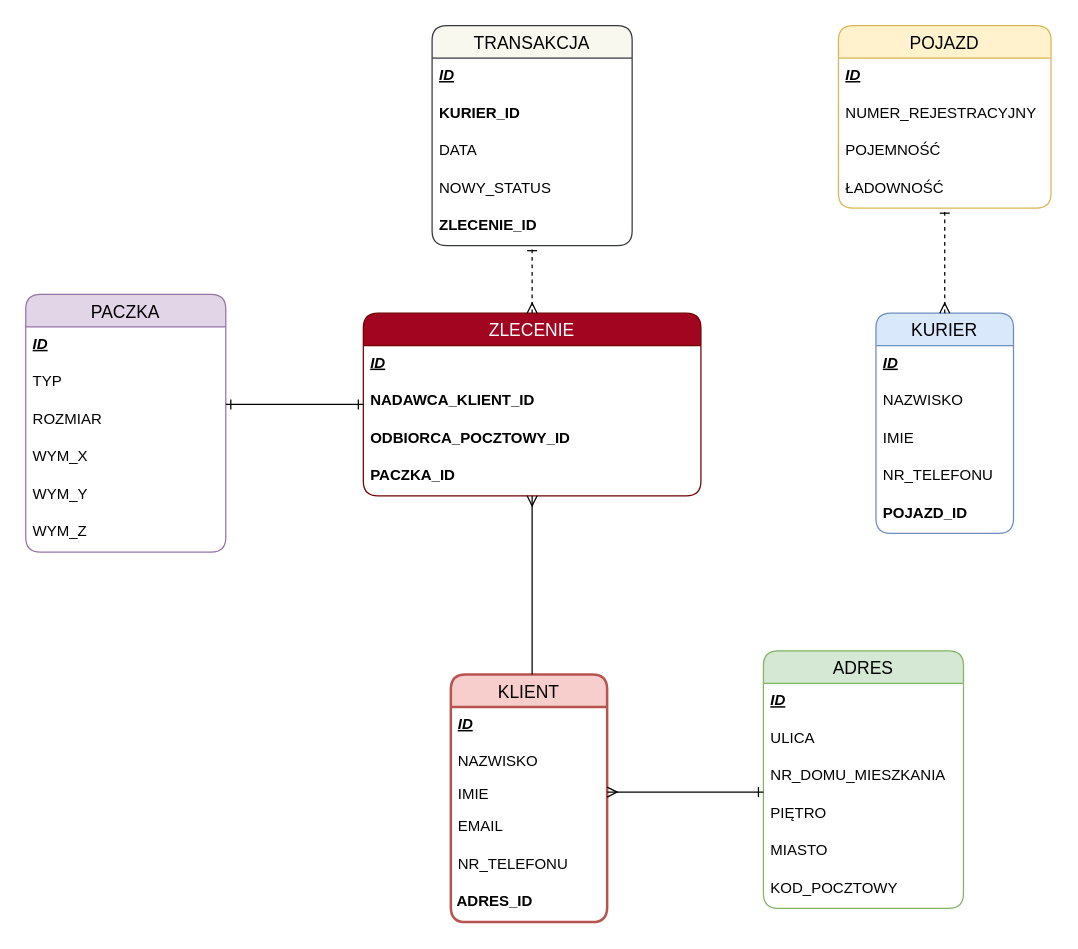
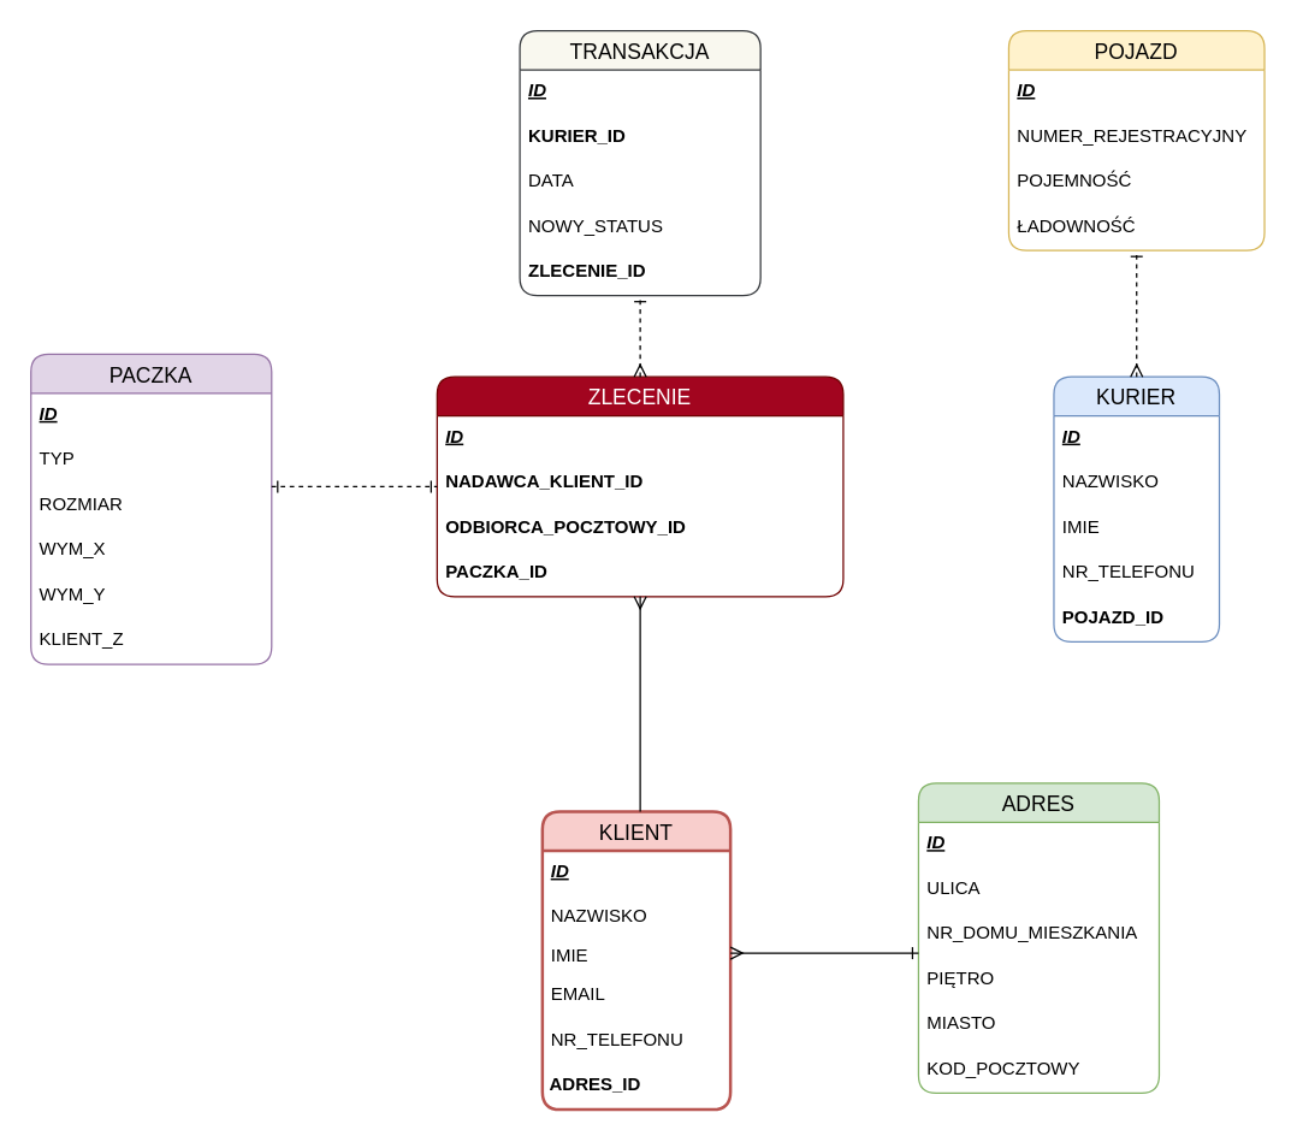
- <mxCell id="42" value="" style="fontSize=12;html=1;endArrow=ERone;edgeStyle=elbowEdgeStyle;elbow=vertical;endFill=0;startArrow=ERone;startFill=0;" parent="1" source="9" target="34" edge="1"><mxGeometry width="100" height="100" relative="1" as="geometry"><mxPoint x="480" y="354" as="sourcePoint" /><mxPoint x="580" y="254" as="targetPoint" /></mxGeometry></mxCell>
+ <mxCell id="42" value="" style="fontSize=12;html=1;endArrow=ERone;edgeStyle=elbowEdgeStyle;elbow=vertical;endFill=0;startArrow=ERone;startFill=0;dashed=1;" parent="1" source="9" target="34" edge="1"><mxGeometry width="100" height="100" relative="1" as="geometry"><mxPoint x="480" y="354" as="sourcePoint" /><mxPoint x="580" y="254" as="targetPoint" /></mxGeometry></mxCell>
- <mxCell id="15" value="WYM_Z" style="text;strokeColor=none;fillColor=none;spacingLeft=4;spacingRight=4;overflow=hidden;rotatable=0;points=[[0,0.5],[1,0.5]];portConstraint=eastwest;fontSize=12;" parent="9" vertex="1"><mxGeometry y="176" width="160" height="30" as="geometry" /></mxCell>
+ <mxCell id="15" value="KLIENT_Z" style="text;strokeColor=none;fillColor=none;spacingLeft=4;spacingRight=4;overflow=hidden;rotatable=0;points=[[0,0.5],[1,0.5]];portConstraint=eastwest;fontSize=12;" parent="9" vertex="1"><mxGeometry y="176" width="160" height="30" as="geometry" /></mxCell>
